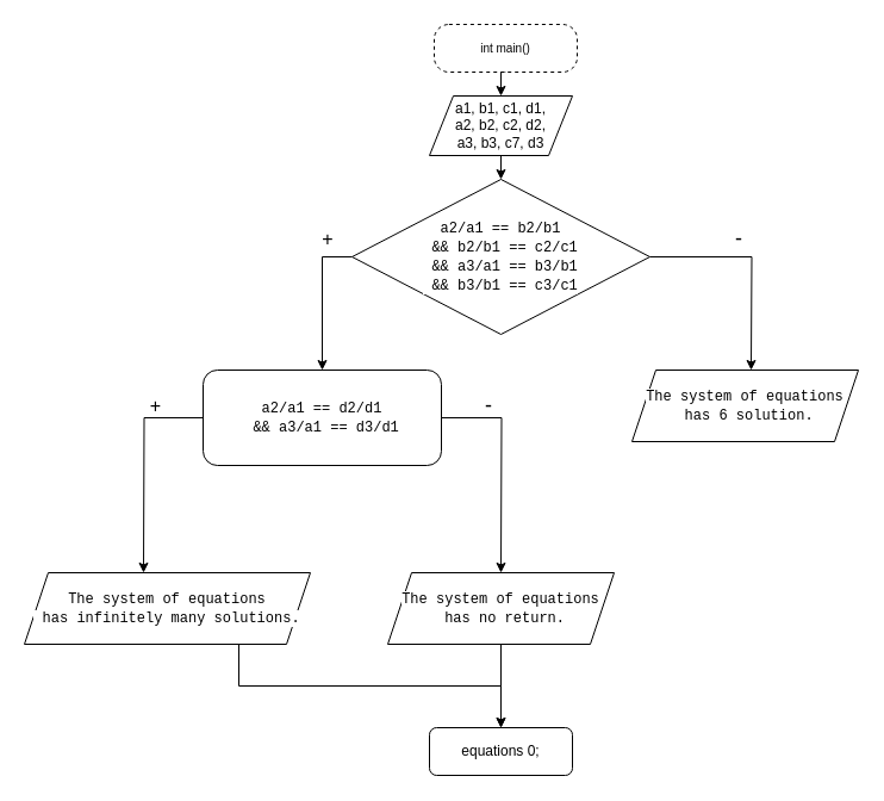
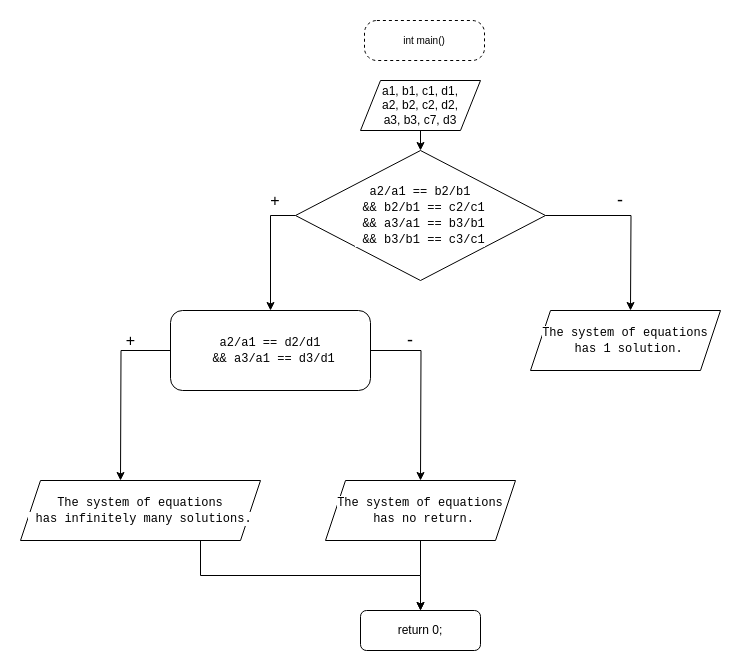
- <mxCell id="2" style="edgeStyle=orthogonalEdgeStyle;rounded=0;orthogonalLoop=1;jettySize=auto;html=1;exitX=0.5;exitY=1;exitDx=0;exitDy=0;entryX=0.5;entryY=0;entryDx=0;entryDy=0;" edge="1" parent="1" source="3" target="5"><mxGeometry relative="1" as="geometry" /></mxCell>
- <mxCell id="11" value="&lt;div style=&quot;font-family: &amp;#34;consolas&amp;#34; , &amp;#34;courier new&amp;#34; , monospace ; line-height: 16px&quot;&gt;&lt;span style=&quot;background-color: rgb(255 , 255 , 255)&quot;&gt;The&amp;nbsp;system&amp;nbsp;of&amp;nbsp;equations&lt;/span&gt;&lt;/div&gt;&lt;div style=&quot;font-family: &amp;#34;consolas&amp;#34; , &amp;#34;courier new&amp;#34; , monospace ; line-height: 16px&quot;&gt;&lt;span style=&quot;background-color: rgb(255 , 255 , 255)&quot;&gt;&amp;nbsp;has&amp;nbsp;6&amp;nbsp;solution.&lt;/span&gt;&lt;/div&gt;" style="shape=parallelogram;perimeter=parallelogramPerimeter;whiteSpace=wrap;html=1;fixedSize=1;" vertex="1" parent="1"><mxGeometry x="530" y="310" width="190" height="60" as="geometry" /></mxCell>
+ <mxCell id="11" value="&lt;div style=&quot;font-family: &amp;#34;consolas&amp;#34; , &amp;#34;courier new&amp;#34; , monospace ; line-height: 16px&quot;&gt;&lt;span style=&quot;background-color: rgb(255 , 255 , 255)&quot;&gt;The&amp;nbsp;system&amp;nbsp;of&amp;nbsp;equations&lt;/span&gt;&lt;/div&gt;&lt;div style=&quot;font-family: &amp;#34;consolas&amp;#34; , &amp;#34;courier new&amp;#34; , monospace ; line-height: 16px&quot;&gt;&lt;span style=&quot;background-color: rgb(255 , 255 , 255)&quot;&gt;&amp;nbsp;has&amp;nbsp;1&amp;nbsp;solution.&lt;/span&gt;&lt;/div&gt;" style="shape=parallelogram;perimeter=parallelogramPerimeter;whiteSpace=wrap;html=1;fixedSize=1;" vertex="1" parent="1"><mxGeometry x="530" y="310" width="190" height="60" as="geometry" /></mxCell>
- <mxCell id="21" value="equations 0;" style="rounded=1;whiteSpace=wrap;html=1;" vertex="1" parent="1"><mxGeometry x="360" y="610" width="120" height="40" as="geometry" /></mxCell>
+ <mxCell id="21" value="return 0;" style="rounded=1;whiteSpace=wrap;html=1;" vertex="1" parent="1"><mxGeometry x="360" y="610" width="120" height="40" as="geometry" /></mxCell>
